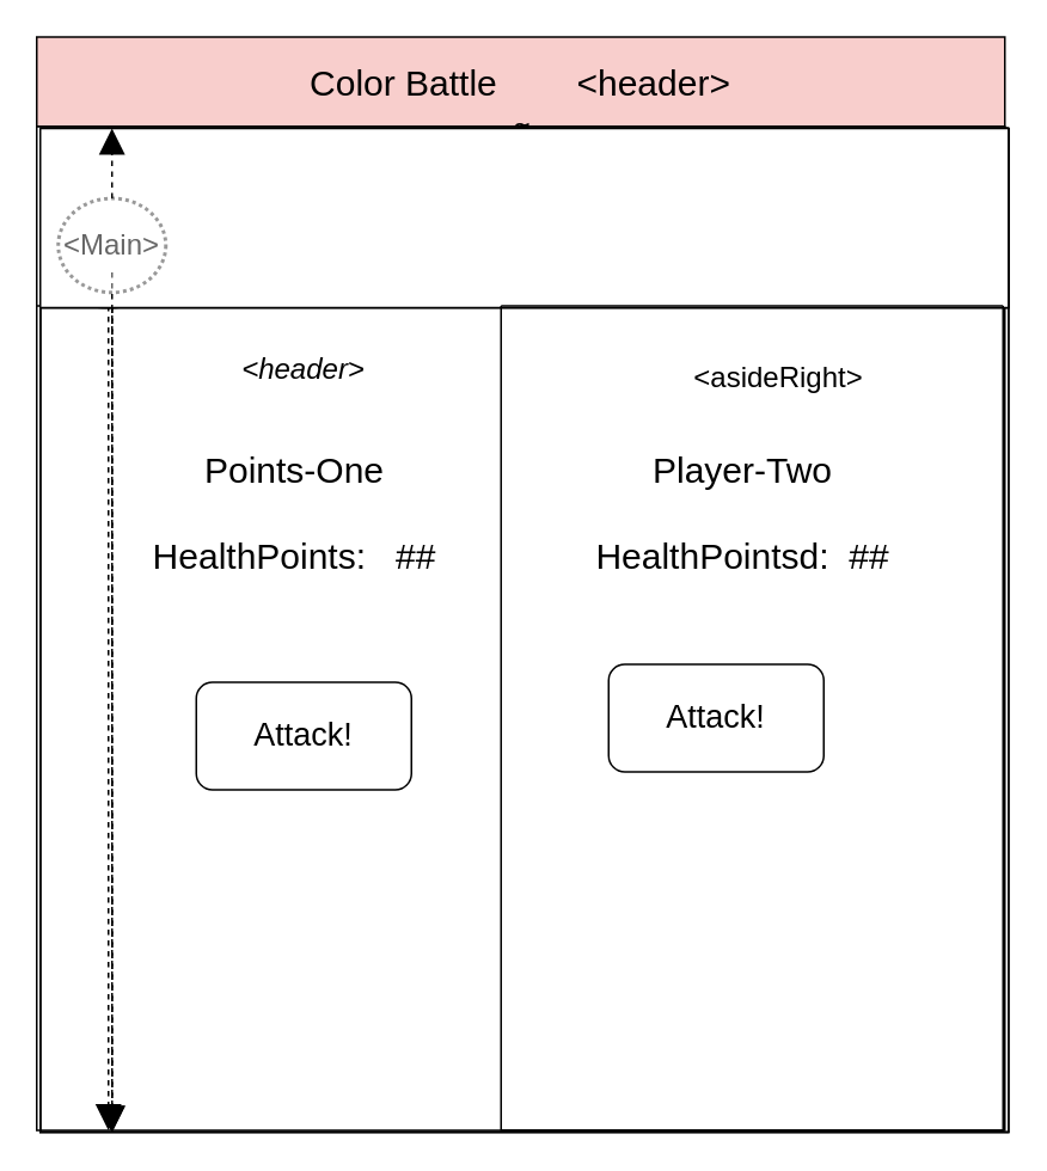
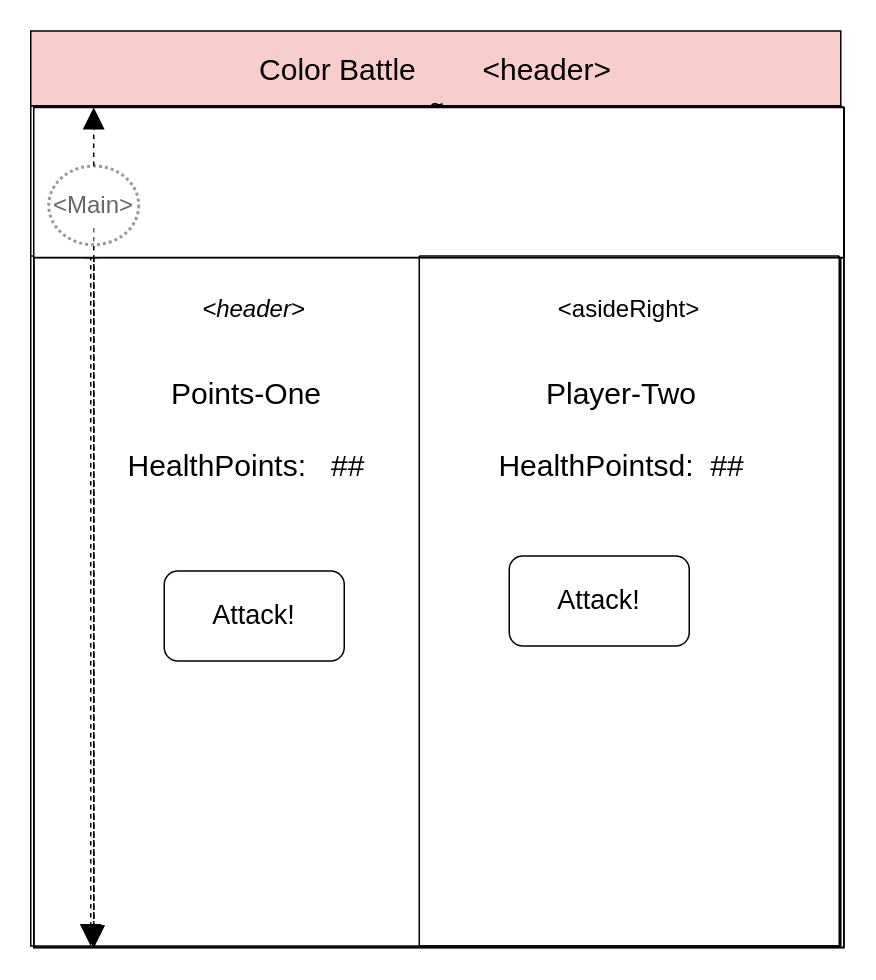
- <mxCell id="36" value="&lt;font style=&quot;font-size: 16px;&quot;&gt;&amp;lt;asideRight&amp;gt;&lt;/font&gt;" style="text;html=1;strokeColor=none;fillColor=none;align=center;verticalAlign=middle;whiteSpace=wrap;rounded=0;fontSize=16;" parent="35" vertex="1"><mxGeometry x="95" y="25" width="120" height="30" as="geometry" /></mxCell>
+ <mxCell id="36" value="&lt;font style=&quot;font-size: 16px;&quot;&gt;&amp;lt;asideRight&amp;gt;&lt;/font&gt;" style="text;html=1;strokeColor=none;fillColor=none;align=center;verticalAlign=middle;whiteSpace=wrap;rounded=0;fontSize=16;" parent="35" vertex="1"><mxGeometry x="80" y="20" width="120" height="30" as="geometry" /></mxCell>
